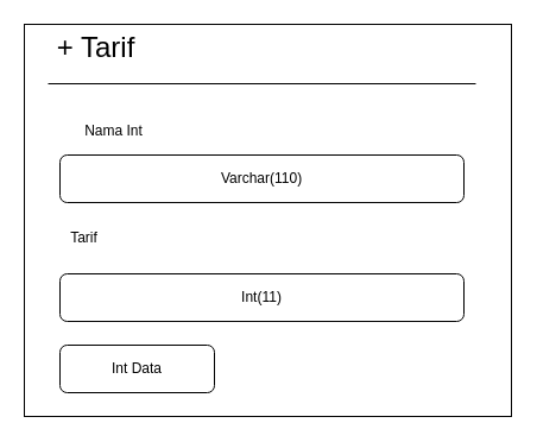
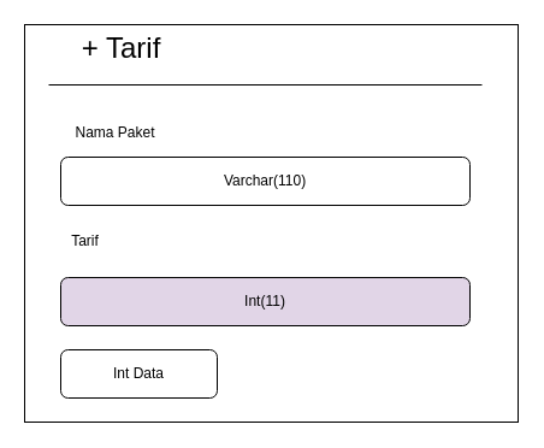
- <mxCell id="3" value="&lt;font style=&quot;font-size: 24px&quot;&gt;+ Tarif&lt;br&gt;&lt;/font&gt;" style="text;html=1;align=center;verticalAlign=middle;resizable=0;points=[];autosize=1;" vertex="1" parent="1"><mxGeometry x="40" y="30" width="80" height="20" as="geometry" /></mxCell>
+ <mxCell id="3" value="&lt;font style=&quot;font-size: 24px&quot;&gt;+ Tarif&lt;br&gt;&lt;/font&gt;" style="text;html=1;align=center;verticalAlign=middle;resizable=0;points=[];autosize=1;" vertex="1" parent="1"><mxGeometry x="60" y="30" width="80" height="20" as="geometry" /></mxCell>
- <mxCell id="5" value="Nama Int" style="text;html=1;align=center;verticalAlign=middle;resizable=0;points=[];autosize=1;" vertex="1" parent="1"><mxGeometry x="55" y="100" width="80" height="20" as="geometry" /></mxCell>
+ <mxCell id="5" value="Nama Paket" style="text;html=1;align=center;verticalAlign=middle;resizable=0;points=[];autosize=1;" vertex="1" parent="1"><mxGeometry x="55" y="100" width="80" height="20" as="geometry" /></mxCell>
- <mxCell id="8" value="Int(11)" style="rounded=1;whiteSpace=wrap;html=1;" vertex="1" parent="1"><mxGeometry x="50" y="230" width="340" height="40" as="geometry" /></mxCell>
+ <mxCell id="8" value="Int(11)" style="rounded=1;whiteSpace=wrap;html=1;fillColor=#e1d5e7;" vertex="1" parent="1"><mxGeometry x="50" y="230" width="340" height="40" as="geometry" /></mxCell>
